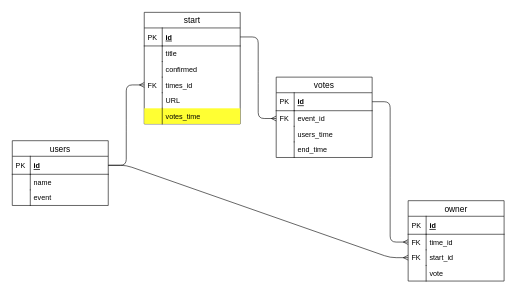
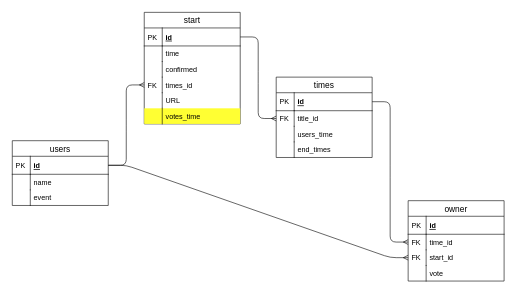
- <mxCell id="9" value="title" style="shape=partialRectangle;top=0;left=0;right=0;bottom=0;align=left;verticalAlign=top;fillColor=none;spacingLeft=34;spacingRight=4;overflow=hidden;rotatable=0;points=[[0,0.5],[1,0.5]];portConstraint=eastwest;dropTarget=0;fontSize=12;" vertex="1" parent="6"><mxGeometry y="56" width="160" height="26" as="geometry" /></mxCell>
+ <mxCell id="9" value="time" style="shape=partialRectangle;top=0;left=0;right=0;bottom=0;align=left;verticalAlign=top;fillColor=none;spacingLeft=34;spacingRight=4;overflow=hidden;rotatable=0;points=[[0,0.5],[1,0.5]];portConstraint=eastwest;dropTarget=0;fontSize=12;" vertex="1" parent="6"><mxGeometry y="56" width="160" height="26" as="geometry" /></mxCell>
- <mxCell id="26" value="votes" style="swimlane;fontStyle=0;childLayout=stackLayout;horizontal=1;startSize=26;horizontalStack=0;resizeParent=1;resizeParentMax=0;resizeLast=0;collapsible=1;marginBottom=0;align=center;fontSize=14;" vertex="1" parent="1"><mxGeometry x="460" y="128" width="160" height="134" as="geometry" /></mxCell>
+ <mxCell id="26" value="times" style="swimlane;fontStyle=0;childLayout=stackLayout;horizontal=1;startSize=26;horizontalStack=0;resizeParent=1;resizeParentMax=0;resizeLast=0;collapsible=1;marginBottom=0;align=center;fontSize=14;" vertex="1" parent="1"><mxGeometry x="460" y="128" width="160" height="134" as="geometry" /></mxCell>
- <mxCell id="29" value="event_id" style="shape=partialRectangle;top=0;left=0;right=0;bottom=0;align=left;verticalAlign=top;fillColor=none;spacingLeft=34;spacingRight=4;overflow=hidden;rotatable=0;points=[[0,0.5],[1,0.5]];portConstraint=eastwest;dropTarget=0;fontSize=12;" vertex="1" parent="26"><mxGeometry y="56" width="160" height="26" as="geometry" /></mxCell>
+ <mxCell id="29" value="title_id" style="shape=partialRectangle;top=0;left=0;right=0;bottom=0;align=left;verticalAlign=top;fillColor=none;spacingLeft=34;spacingRight=4;overflow=hidden;rotatable=0;points=[[0,0.5],[1,0.5]];portConstraint=eastwest;dropTarget=0;fontSize=12;" vertex="1" parent="26"><mxGeometry y="56" width="160" height="26" as="geometry" /></mxCell>
- <mxCell id="33" value="end_time" style="shape=partialRectangle;top=0;left=0;right=0;bottom=0;align=left;verticalAlign=top;fillColor=none;spacingLeft=34;spacingRight=4;overflow=hidden;rotatable=0;points=[[0,0.5],[1,0.5]];portConstraint=eastwest;dropTarget=0;fontSize=12;" vertex="1" parent="26"><mxGeometry y="108" width="160" height="26" as="geometry" /></mxCell>
+ <mxCell id="33" value="end_times" style="shape=partialRectangle;top=0;left=0;right=0;bottom=0;align=left;verticalAlign=top;fillColor=none;spacingLeft=34;spacingRight=4;overflow=hidden;rotatable=0;points=[[0,0.5],[1,0.5]];portConstraint=eastwest;dropTarget=0;fontSize=12;" vertex="1" parent="26"><mxGeometry y="108" width="160" height="26" as="geometry" /></mxCell>
